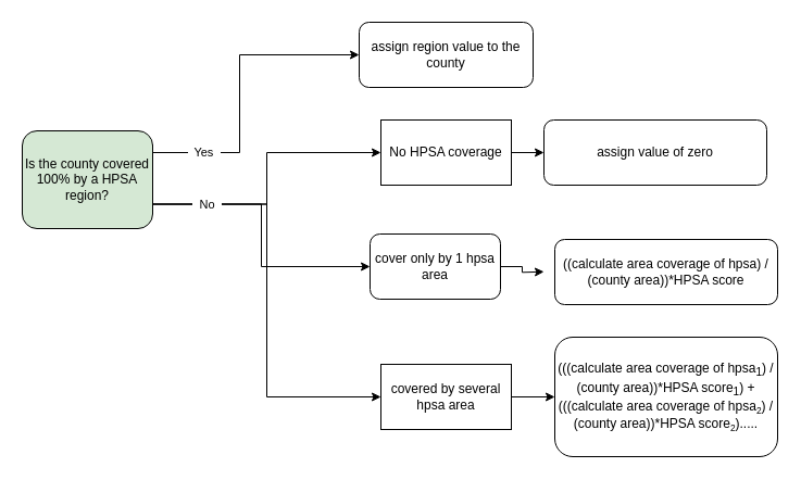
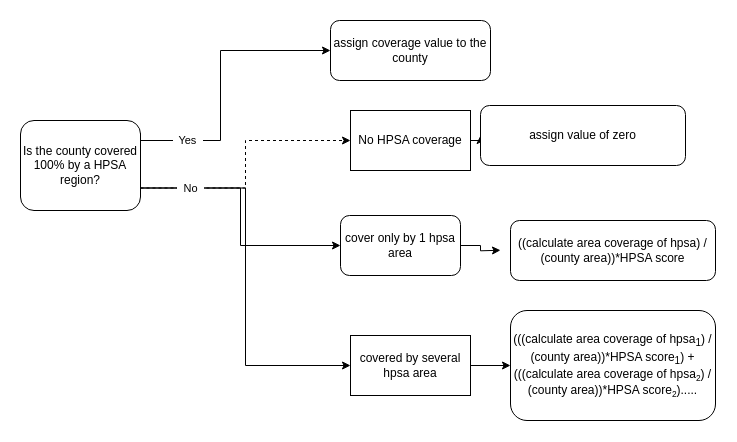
- <mxCell id="5" value="assign region value to the county" style="rounded=1;whiteSpace=wrap;html=1;" vertex="1" parent="1"><mxGeometry x="330" width="160" height="60" as="geometry" y="20" /></mxCell>
+ <mxCell id="5" value="assign coverage value to the county" style="rounded=1;whiteSpace=wrap;html=1;" vertex="1" parent="1"><mxGeometry x="330" width="160" height="60" as="geometry" y="20" /></mxCell>
- <mxCell id="16" value="&amp;nbsp; No&amp;nbsp;&amp;nbsp;" style="edgeStyle=orthogonalEdgeStyle;rounded=0;orthogonalLoop=1;jettySize=auto;html=1;exitX=1;exitY=0.75;exitDx=0;exitDy=0;entryX=0;entryY=0.5;entryDx=0;entryDy=0;" edge="1" parent="1" source="4" target="14"><mxGeometry x="-0.608" relative="1" as="geometry"><mxPoint as="offset" /></mxGeometry></mxCell>
+ <mxCell id="16" value="&amp;nbsp; No&amp;nbsp;&amp;nbsp;" style="edgeStyle=orthogonalEdgeStyle;rounded=0;orthogonalLoop=1;jettySize=auto;html=1;exitX=1;exitY=0.75;exitDx=0;exitDy=0;entryX=0;entryY=0.5;entryDx=0;entryDy=0;dashed=1;" edge="1" parent="1" source="4" target="14"><mxGeometry x="-0.608" relative="1" as="geometry"><mxPoint as="offset" /></mxGeometry></mxCell>
- <mxCell id="15" value="assign value of zero" style="rounded=1;whiteSpace=wrap;html=1;" vertex="1" parent="1"><mxGeometry x="500" y="110" width="205" height="60" as="geometry" /></mxCell>
+ <mxCell id="15" value="assign value of zero" style="rounded=1;whiteSpace=wrap;html=1;" vertex="1" parent="1"><mxGeometry x="480" y="105" width="205" height="60" as="geometry" /></mxCell>
- <mxCell id="4" value="Is the county covered 100% by a HPSA region?" style="rounded=1;whiteSpace=wrap;html=1;fillColor=#d5e8d4;" vertex="1" parent="1"><mxGeometry y="120" width="120" height="90" as="geometry" x="20" /></mxCell>
+ <mxCell id="4" value="Is the county covered 100% by a HPSA region?" style="rounded=1;whiteSpace=wrap;html=1;" vertex="1" parent="1"><mxGeometry y="120" width="120" height="90" as="geometry" x="20" /></mxCell>
